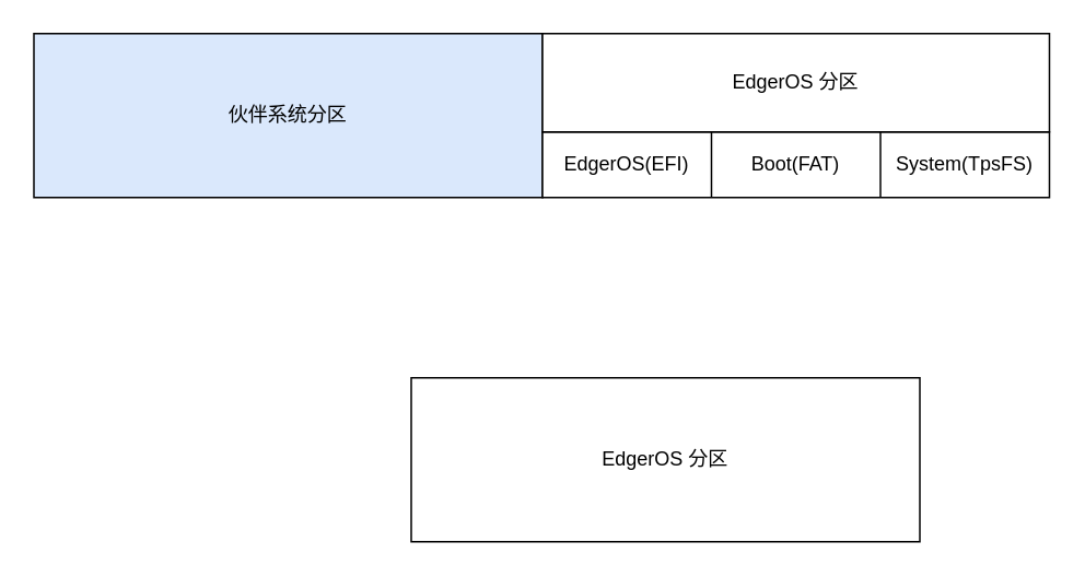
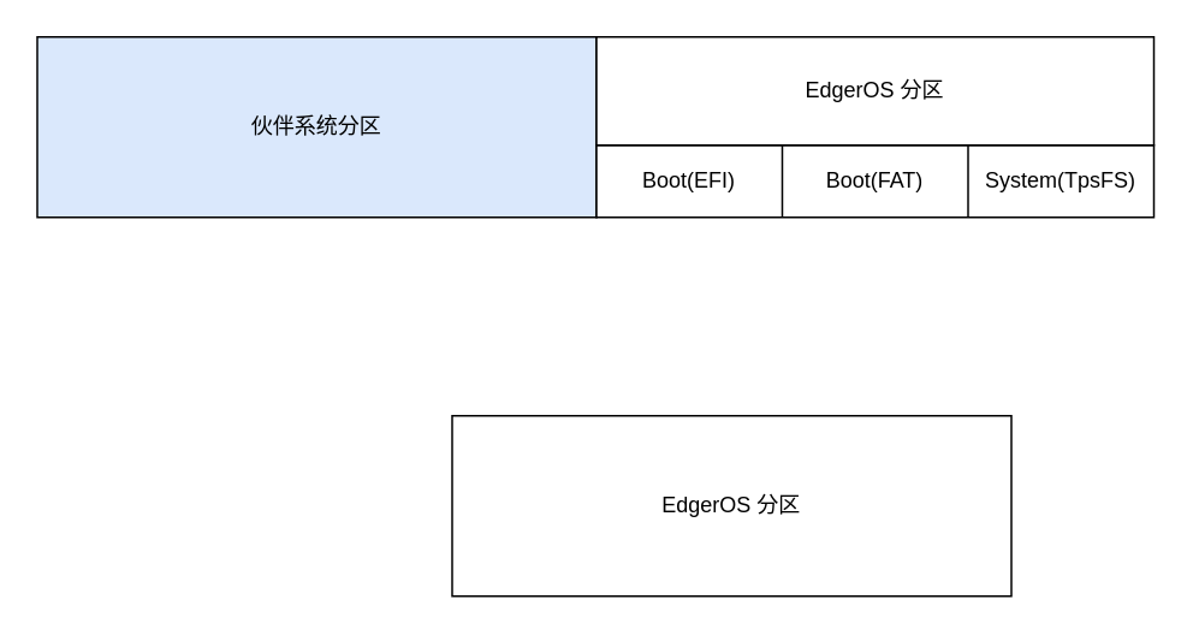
- <mxCell id="6" value="EdgerOS(EFI)" style="shape=partialRectangle;html=1;whiteSpace=wrap;connectable=0;fillColor=none;top=0;left=0;bottom=0;right=0;overflow=hidden;strokeWidth=1;" vertex="1" parent="5"><mxGeometry width="103" height="40" as="geometry"><mxRectangle width="103" height="40" as="alternateBounds" /></mxGeometry></mxCell>
+ <mxCell id="6" value="Boot(EFI)" style="shape=partialRectangle;html=1;whiteSpace=wrap;connectable=0;fillColor=none;top=0;left=0;bottom=0;right=0;overflow=hidden;strokeWidth=1;" vertex="1" parent="5"><mxGeometry width="103" height="40" as="geometry"><mxRectangle width="103" height="40" as="alternateBounds" /></mxGeometry></mxCell>
